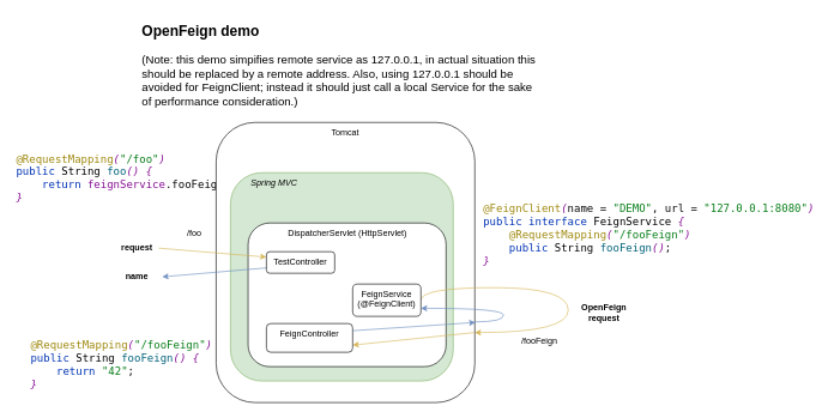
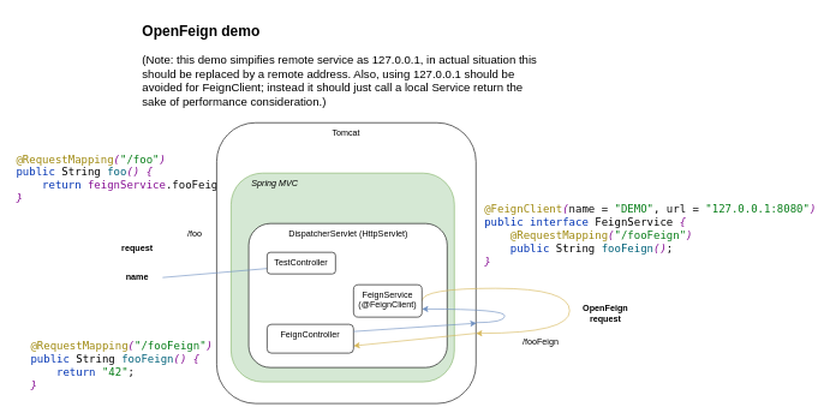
- <mxCell id="9" value="&lt;div style=&quot;&quot;&gt;&lt;b style=&quot;&quot;&gt;&lt;font style=&quot;font-size: 20px;&quot;&gt;OpenFeign demo&lt;/font&gt;&lt;/b&gt;&lt;/div&gt;&lt;div style=&quot;&quot;&gt;&lt;span style=&quot;font-size: 16px;&quot;&gt;&lt;b&gt;&lt;br&gt;&lt;/b&gt;&lt;/span&gt;&lt;/div&gt;&lt;div style=&quot;&quot;&gt;&lt;span style=&quot;font-size: 16px;&quot;&gt;(Note: this demo simpifies remote service as 127.0.0.1, in actual situation this should be replaced by a remote address. Also, using 127.0.0.1 should be avoided for FeignClient; instead it should just call a local Service for the sake of performance consideration.)&lt;/span&gt;&lt;/div&gt;" style="text;html=1;align=left;verticalAlign=middle;whiteSpace=wrap;rounded=0;" parent="1" vertex="1"><mxGeometry x="194.88" y="20" width="560.25" height="140" as="geometry" /></mxCell>
+ <mxCell id="9" value="&lt;div style=&quot;&quot;&gt;&lt;b style=&quot;&quot;&gt;&lt;font style=&quot;font-size: 20px;&quot;&gt;OpenFeign demo&lt;/font&gt;&lt;/b&gt;&lt;/div&gt;&lt;div style=&quot;&quot;&gt;&lt;span style=&quot;font-size: 16px;&quot;&gt;&lt;b&gt;&lt;br&gt;&lt;/b&gt;&lt;/span&gt;&lt;/div&gt;&lt;div style=&quot;&quot;&gt;&lt;span style=&quot;font-size: 16px;&quot;&gt;(Note: this demo simpifies remote service as 127.0.0.1, in actual situation this should be replaced by a remote address. Also, using 127.0.0.1 should be avoided for FeignClient; instead it should just call a local Service return the sake of performance consideration.)&lt;/span&gt;&lt;/div&gt;" style="text;html=1;align=left;verticalAlign=middle;whiteSpace=wrap;rounded=0;" parent="1" vertex="1"><mxGeometry x="194.88" y="20" width="560.25" height="140" as="geometry" /></mxCell>
- <mxCell id="12" style="rounded=0;orthogonalLoop=1;jettySize=auto;html=1;exitX=1;exitY=0.5;exitDx=0;exitDy=0;entryX=0;entryY=0.25;entryDx=0;entryDy=0;fillColor=#fff2cc;strokeColor=#d6b656;" parent="1" source="4" target="10" edge="1"><mxGeometry relative="1" as="geometry"><mxPoint x="300.36" y="366.94" as="targetPoint" /></mxGeometry></mxCell>
- <mxCell id="8" style="rounded=0;orthogonalLoop=1;jettySize=auto;html=1;entryX=1;entryY=0.5;entryDx=0;entryDy=0;exitX=0;exitY=0.75;exitDx=0;exitDy=0;fillColor=#dae8fc;strokeColor=#6c8ebf;" parent="1" target="7" edge="1" source="10"><mxGeometry relative="1" as="geometry"><mxPoint x="300" y="440" as="sourcePoint" /><mxPoint x="340" y="500" as="targetPoint" /></mxGeometry></mxCell>
+ <mxCell id="8" style="rounded=0;orthogonalLoop=1;jettySize=auto;html=1;entryX=1;entryY=0.5;entryDx=0;entryDy=0;exitX=0;exitY=0.75;exitDx=0;exitDy=0;fillColor=#dae8fc;strokeColor=#6c8ebf;endArrow=none;" parent="1" target="7" edge="1" source="10"><mxGeometry relative="1" as="geometry"><mxPoint x="300" y="440" as="sourcePoint" /><mxPoint x="340" y="500" as="targetPoint" /></mxGeometry></mxCell>
